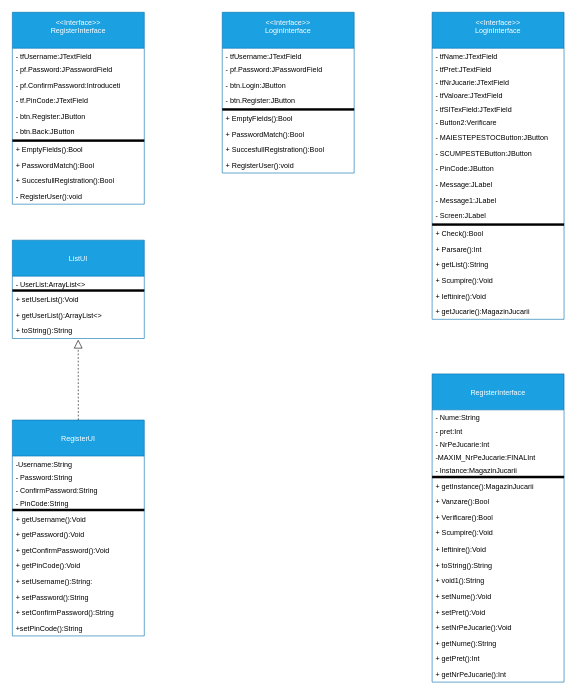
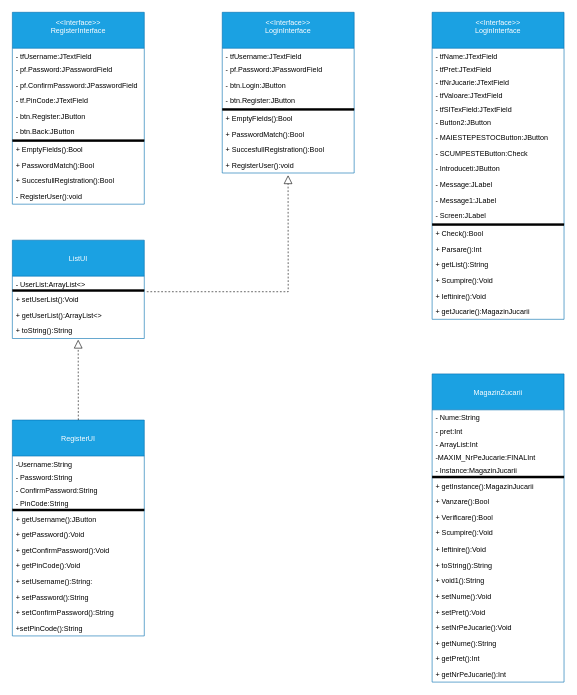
- <mxCell id="5" value="- pf.ConfirmPassword:Introduceti" style="text;strokeColor=none;fillColor=none;align=left;verticalAlign=top;spacingLeft=4;spacingRight=4;overflow=hidden;rotatable=0;points=[[0,0.5],[1,0.5]];portConstraint=eastwest;" vertex="1" parent="2"><mxGeometry y="108" width="220" height="26" as="geometry" /></mxCell>
+ <mxCell id="5" value="- pf.ConfirmPassword:JPasswordField" style="text;strokeColor=none;fillColor=none;align=left;verticalAlign=top;spacingLeft=4;spacingRight=4;overflow=hidden;rotatable=0;points=[[0,0.5],[1,0.5]];portConstraint=eastwest;" vertex="1" parent="2"><mxGeometry y="108" width="220" height="26" as="geometry" /></mxCell>
- <mxCell id="30" value="- Button2:Verificare" style="text;strokeColor=none;fillColor=none;align=left;verticalAlign=top;spacingLeft=4;spacingRight=4;overflow=hidden;rotatable=0;points=[[0,0.5],[1,0.5]];portConstraint=eastwest;" vertex="1" parent="24"><mxGeometry y="170" width="220" height="26" as="geometry" /></mxCell>
+ <mxCell id="30" value="- Button2:JButton" style="text;strokeColor=none;fillColor=none;align=left;verticalAlign=top;spacingLeft=4;spacingRight=4;overflow=hidden;rotatable=0;points=[[0,0.5],[1,0.5]];portConstraint=eastwest;" vertex="1" parent="24"><mxGeometry y="170" width="220" height="26" as="geometry" /></mxCell>
- <mxCell id="32" value="- SCUMPESTEButton:JButton" style="text;strokeColor=none;fillColor=none;align=left;verticalAlign=top;spacingLeft=4;spacingRight=4;overflow=hidden;rotatable=0;points=[[0,0.5],[1,0.5]];portConstraint=eastwest;" vertex="1" parent="24"><mxGeometry y="222" width="220" height="26" as="geometry" /></mxCell>
+ <mxCell id="32" value="- SCUMPESTEButton:Check" style="text;strokeColor=none;fillColor=none;align=left;verticalAlign=top;spacingLeft=4;spacingRight=4;overflow=hidden;rotatable=0;points=[[0,0.5],[1,0.5]];portConstraint=eastwest;" vertex="1" parent="24"><mxGeometry y="222" width="220" height="26" as="geometry" /></mxCell>
- <mxCell id="33" value="- PinCode:JButton" style="text;strokeColor=none;fillColor=none;align=left;verticalAlign=top;spacingLeft=4;spacingRight=4;overflow=hidden;rotatable=0;points=[[0,0.5],[1,0.5]];portConstraint=eastwest;" vertex="1" parent="24"><mxGeometry y="248" width="220" height="26" as="geometry" /></mxCell>
+ <mxCell id="33" value="- Introduceti:JButton" style="text;strokeColor=none;fillColor=none;align=left;verticalAlign=top;spacingLeft=4;spacingRight=4;overflow=hidden;rotatable=0;points=[[0,0.5],[1,0.5]];portConstraint=eastwest;" vertex="1" parent="24"><mxGeometry y="248" width="220" height="26" as="geometry" /></mxCell>
+ <mxCell id="65" value="" style="endArrow=block;dashed=1;endFill=0;endSize=12;html=1;rounded=0;exitX=1.019;exitY=0;exitDx=0;exitDy=0;exitPerimeter=0;entryX=0.499;entryY=1.143;entryDx=0;entryDy=0;entryPerimeter=0;" edge="1" parent="1" source="47" target="23"><mxGeometry width="160" relative="1" as="geometry"><mxPoint x="280" y="520" as="sourcePoint" /><mxPoint x="440" y="520" as="targetPoint" /><Array as="points"><mxPoint x="480" y="486" /></Array></mxGeometry></mxCell>
- <mxCell id="66" value="RegisterInterface" style="swimlane;fontStyle=0;childLayout=stackLayout;horizontal=1;startSize=60;fillColor=#1ba1e2;horizontalStack=0;resizeParent=1;resizeParentMax=0;resizeLast=0;collapsible=1;marginBottom=0;strokeColor=#006EAF;fontColor=#ffffff;" vertex="1" parent="1"><mxGeometry x="720" y="623" width="220" height="514" as="geometry" /></mxCell>
+ <mxCell id="66" value="MagazinZucarii" style="swimlane;fontStyle=0;childLayout=stackLayout;horizontal=1;startSize=60;fillColor=#1ba1e2;horizontalStack=0;resizeParent=1;resizeParentMax=0;resizeLast=0;collapsible=1;marginBottom=0;strokeColor=#006EAF;fontColor=#ffffff;" vertex="1" parent="1"><mxGeometry x="720" y="623" width="220" height="514" as="geometry" /></mxCell>
- <mxCell id="69" value="- NrPeJucarie:Int" style="text;strokeColor=none;fillColor=none;align=left;verticalAlign=top;spacingLeft=4;spacingRight=4;overflow=hidden;rotatable=0;points=[[0,0.5],[1,0.5]];portConstraint=eastwest;" vertex="1" parent="66"><mxGeometry y="104" width="220" height="22" as="geometry" /></mxCell>
+ <mxCell id="69" value="- ArrayList:Int" style="text;strokeColor=none;fillColor=none;align=left;verticalAlign=top;spacingLeft=4;spacingRight=4;overflow=hidden;rotatable=0;points=[[0,0.5],[1,0.5]];portConstraint=eastwest;" vertex="1" parent="66"><mxGeometry y="104" width="220" height="22" as="geometry" /></mxCell>
- <mxCell id="56" value="+ getUsername():Void" style="text;strokeColor=none;fillColor=none;align=left;verticalAlign=top;spacingLeft=4;spacingRight=4;overflow=hidden;rotatable=0;points=[[0,0.5],[1,0.5]];portConstraint=eastwest;strokeWidth=1;" vertex="1" parent="50"><mxGeometry y="152" width="220" height="26" as="geometry" /></mxCell>
+ <mxCell id="56" value="+ getUsername():JButton" style="text;strokeColor=none;fillColor=none;align=left;verticalAlign=top;spacingLeft=4;spacingRight=4;overflow=hidden;rotatable=0;points=[[0,0.5],[1,0.5]];portConstraint=eastwest;strokeWidth=1;" vertex="1" parent="50"><mxGeometry y="152" width="220" height="26" as="geometry" /></mxCell>
